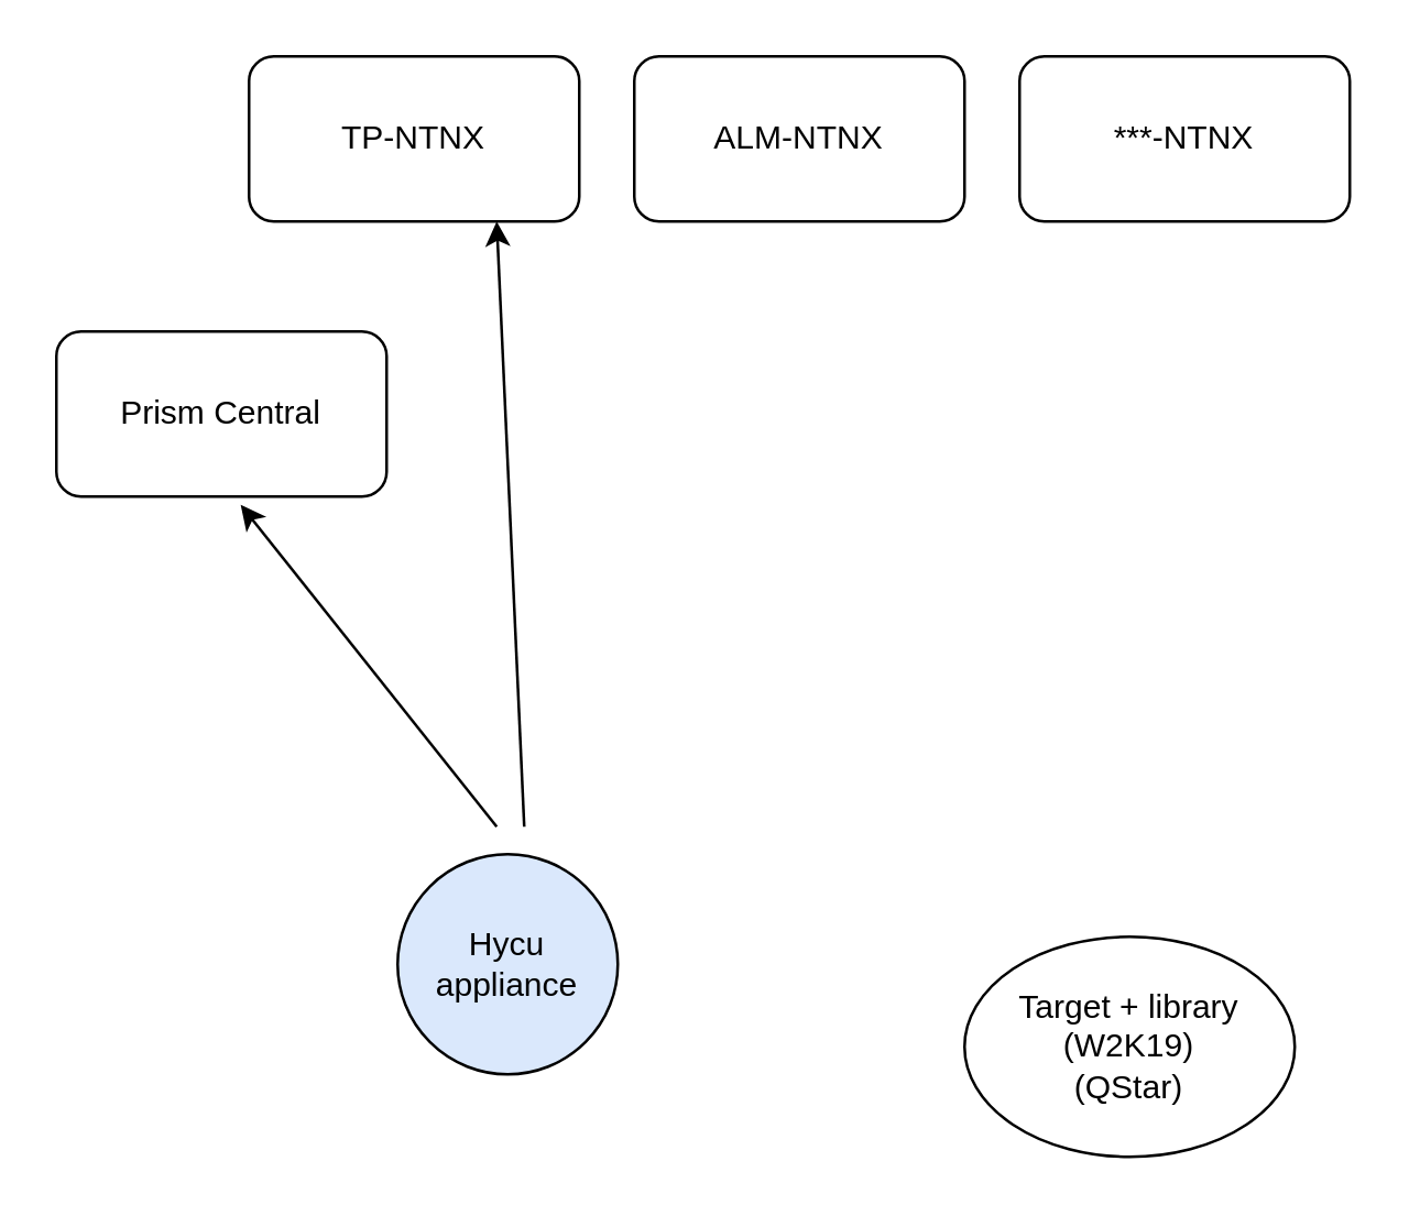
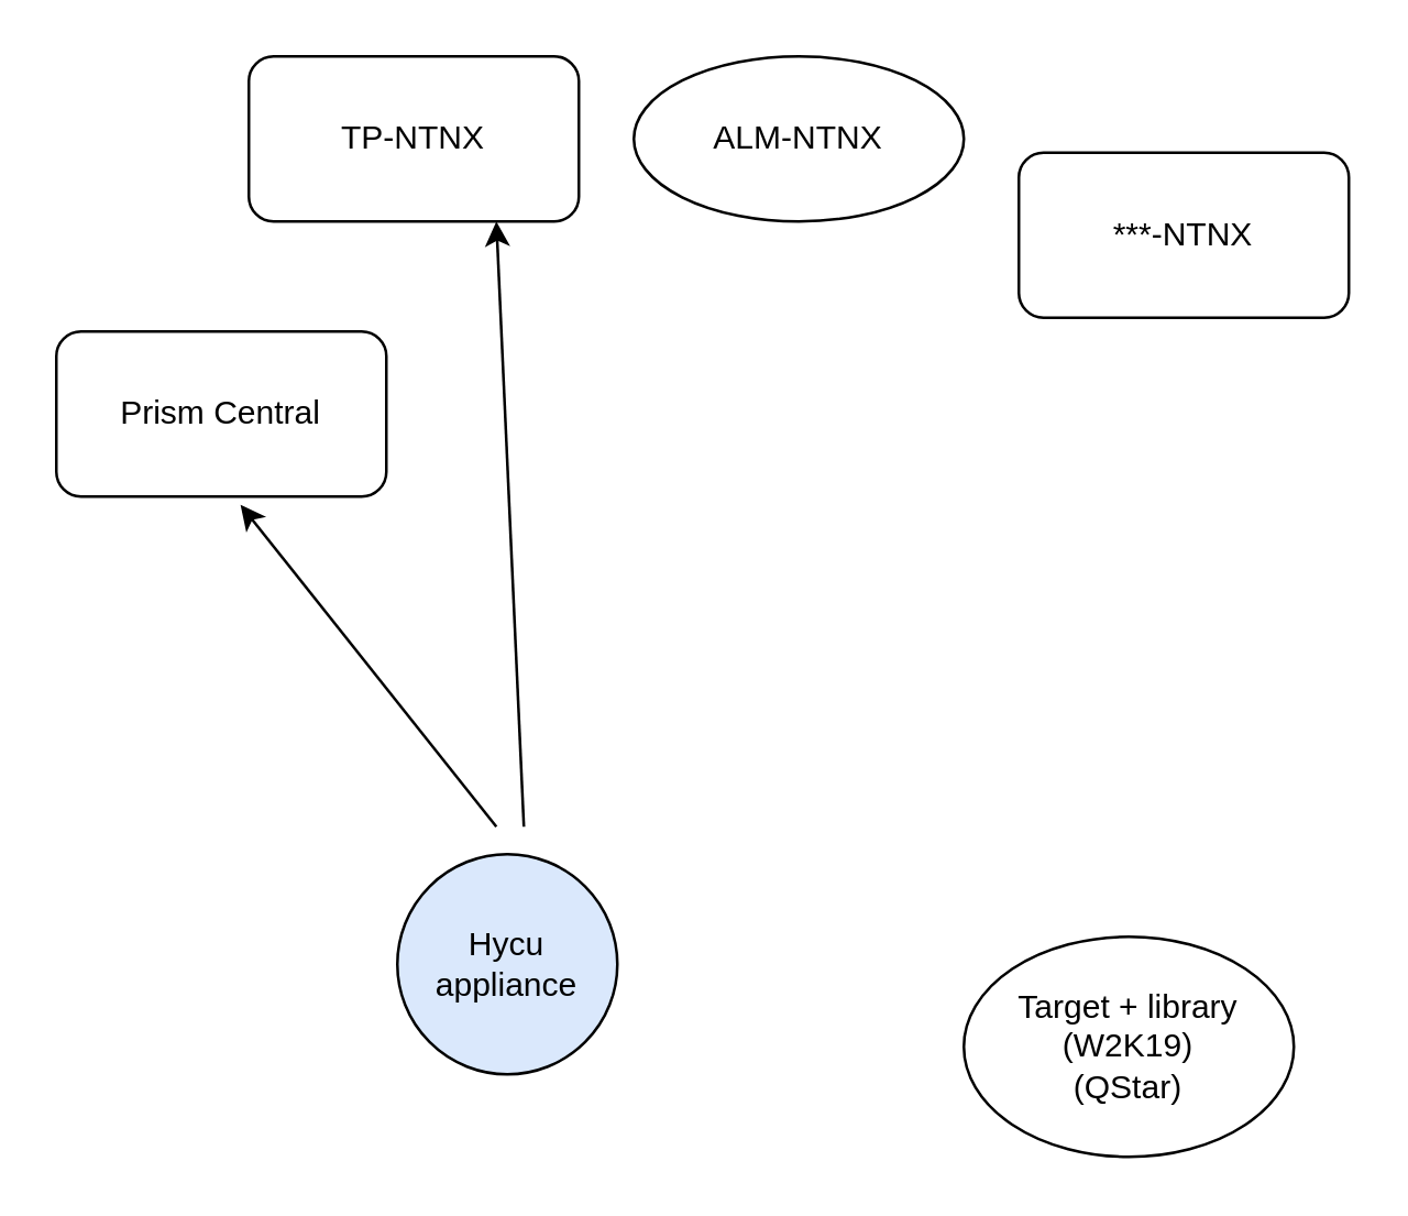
- <mxCell id="4" value="ALM-NTNX" style="rounded=1;whiteSpace=wrap;html=1;" vertex="1" parent="1"><mxGeometry x="230" y="20" width="120" height="60" as="geometry" /></mxCell>
+ <mxCell id="4" value="ALM-NTNX" style="ellipse;whiteSpace=wrap;html=1;" vertex="1" parent="1"><mxGeometry x="230" y="20" width="120" height="60" as="geometry" /></mxCell>
- <mxCell id="5" value="***-NTNX" style="rounded=1;whiteSpace=wrap;html=1;" vertex="1" parent="1"><mxGeometry x="370" y="20" width="120" height="60" as="geometry" /></mxCell>
+ <mxCell id="5" value="***-NTNX" style="rounded=1;whiteSpace=wrap;html=1;" vertex="1" parent="1"><mxGeometry x="370" y="55" width="120" height="60" as="geometry" /></mxCell>
